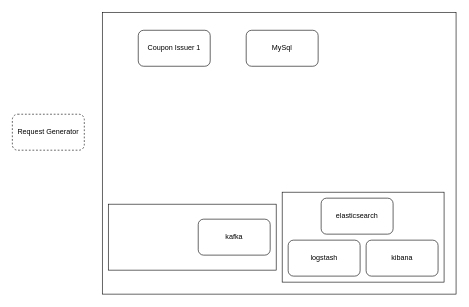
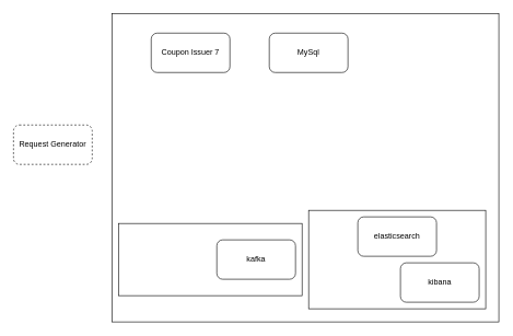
- <mxCell id="3" value="Coupon Issuer 1" style="rounded=1;whiteSpace=wrap;html=1;" vertex="1" parent="1"><mxGeometry x="230" y="50" width="120" height="60" as="geometry" /></mxCell>
+ <mxCell id="3" value="Coupon Issuer 7" style="rounded=1;whiteSpace=wrap;html=1;" vertex="1" parent="1"><mxGeometry x="230" y="50" width="120" height="60" as="geometry" /></mxCell>
- <mxCell id="7" value="elasticsearch" style="rounded=1;whiteSpace=wrap;html=1;" vertex="1" parent="1"><mxGeometry x="535" y="330" width="120" height="60" as="geometry" /></mxCell>
+ <mxCell id="7" value="elasticsearch" style="rounded=1;whiteSpace=wrap;html=1;" vertex="1" parent="1"><mxGeometry x="545" y="330" width="120" height="60" as="geometry" /></mxCell>
- <mxCell id="9" value="logstash" style="rounded=1;whiteSpace=wrap;html=1;" vertex="1" parent="1"><mxGeometry x="480" y="400" width="120" height="60" as="geometry" /></mxCell>
